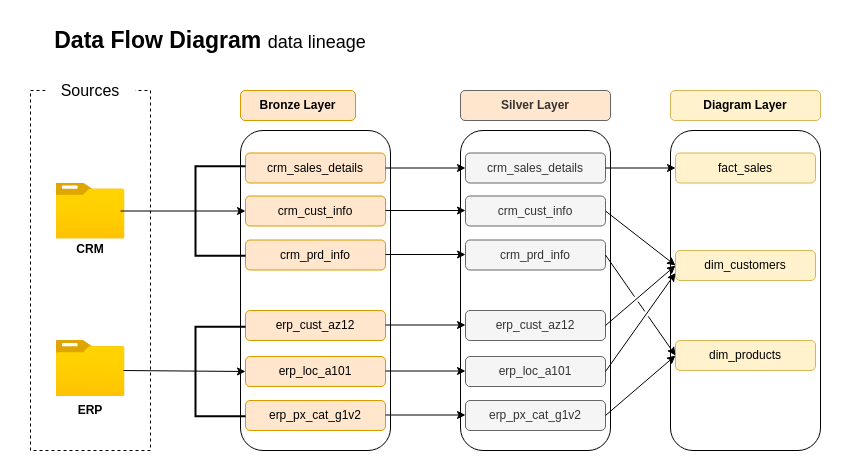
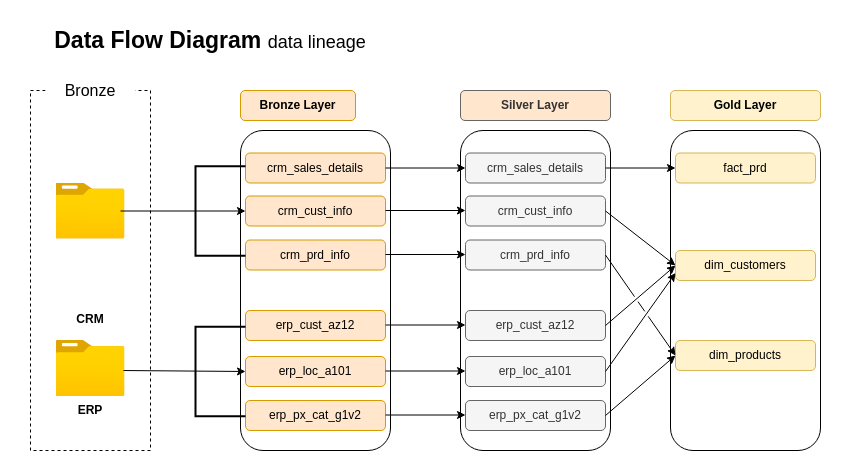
- <mxCell id="3" value="&lt;font style=&quot;font-size: 16px;&quot;&gt;Sources&lt;/font&gt;" style="text;html=1;align=center;verticalAlign=middle;whiteSpace=wrap;rounded=0;strokeColor=none;fillColor=default;" vertex="1" parent="1"><mxGeometry x="45" y="70" width="90" height="40" as="geometry" /></mxCell>
+ <mxCell id="3" value="&lt;font style=&quot;font-size: 16px;&quot;&gt;Bronze&lt;/font&gt;" style="text;html=1;align=center;verticalAlign=middle;whiteSpace=wrap;rounded=0;strokeColor=none;fillColor=default;" vertex="1" parent="1"><mxGeometry x="45" y="70" width="90" height="40" as="geometry" /></mxCell>
- <mxCell id="35" value="&lt;b&gt;Diagram Layer&lt;/b&gt;" style="rounded=1;whiteSpace=wrap;html=1;fillColor=#fff2cc;strokeColor=#d6b656;" vertex="1" parent="1"><mxGeometry x="670" y="90" width="150" height="30" as="geometry" /></mxCell>
+ <mxCell id="35" value="&lt;b&gt;Gold Layer&lt;/b&gt;" style="rounded=1;whiteSpace=wrap;html=1;fillColor=#fff2cc;strokeColor=#d6b656;" vertex="1" parent="1"><mxGeometry x="670" y="90" width="150" height="30" as="geometry" /></mxCell>
- <mxCell id="38" value="fact_sales" style="rounded=1;whiteSpace=wrap;html=1;fillColor=#fff2cc;strokeColor=#d6b656;" vertex="1" parent="1"><mxGeometry x="675" y="152.5" width="140" height="30" as="geometry" /></mxCell>
+ <mxCell id="38" value="fact_prd" style="rounded=1;whiteSpace=wrap;html=1;fillColor=#fff2cc;strokeColor=#d6b656;" vertex="1" parent="1"><mxGeometry x="675" y="152.5" width="140" height="30" as="geometry" /></mxCell>
- <mxCell id="6" value="&lt;b&gt;CRM&lt;/b&gt;" style="text;html=1;align=center;verticalAlign=middle;whiteSpace=wrap;rounded=0;" vertex="1" parent="1"><mxGeometry x="60" y="238.5" width="60" height="21.5" as="geometry" /></mxCell>
+ <mxCell id="6" value="&lt;b&gt;CRM&lt;/b&gt;" style="text;html=1;align=center;verticalAlign=middle;whiteSpace=wrap;rounded=0;" vertex="1" parent="1"><mxGeometry x="60" y="308.5" width="60" height="21.5" as="geometry" /></mxCell>
